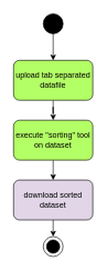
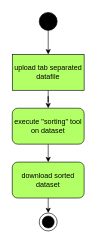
- <mxCell id="5" value="upload tab separated&lt;br&gt;datafile" style="rounded=1;whiteSpace=wrap;html=1;fillColor=#B3FF66;" vertex="1" parent="1"><mxGeometry x="20" y="90" width="120" height="60" as="geometry" /></mxCell>
+ <mxCell id="5" value="upload tab separated&lt;br&gt;datafile" style="whiteSpace=wrap;html=1;fillColor=#B3FF66;rounded=0;" vertex="1" parent="1"><mxGeometry x="20" y="90" width="120" height="60" as="geometry" /></mxCell>
- <mxCell id="9" value="download sorted dataset" style="rounded=1;whiteSpace=wrap;html=1;fillColor=#e1d5e7;" vertex="1" parent="1"><mxGeometry x="20" y="270" width="120" height="60" as="geometry" /></mxCell>
+ <mxCell id="9" value="download sorted dataset" style="rounded=1;whiteSpace=wrap;html=1;fillColor=#B3FF66;" vertex="1" parent="1"><mxGeometry x="20" y="270" width="120" height="60" as="geometry" /></mxCell>
